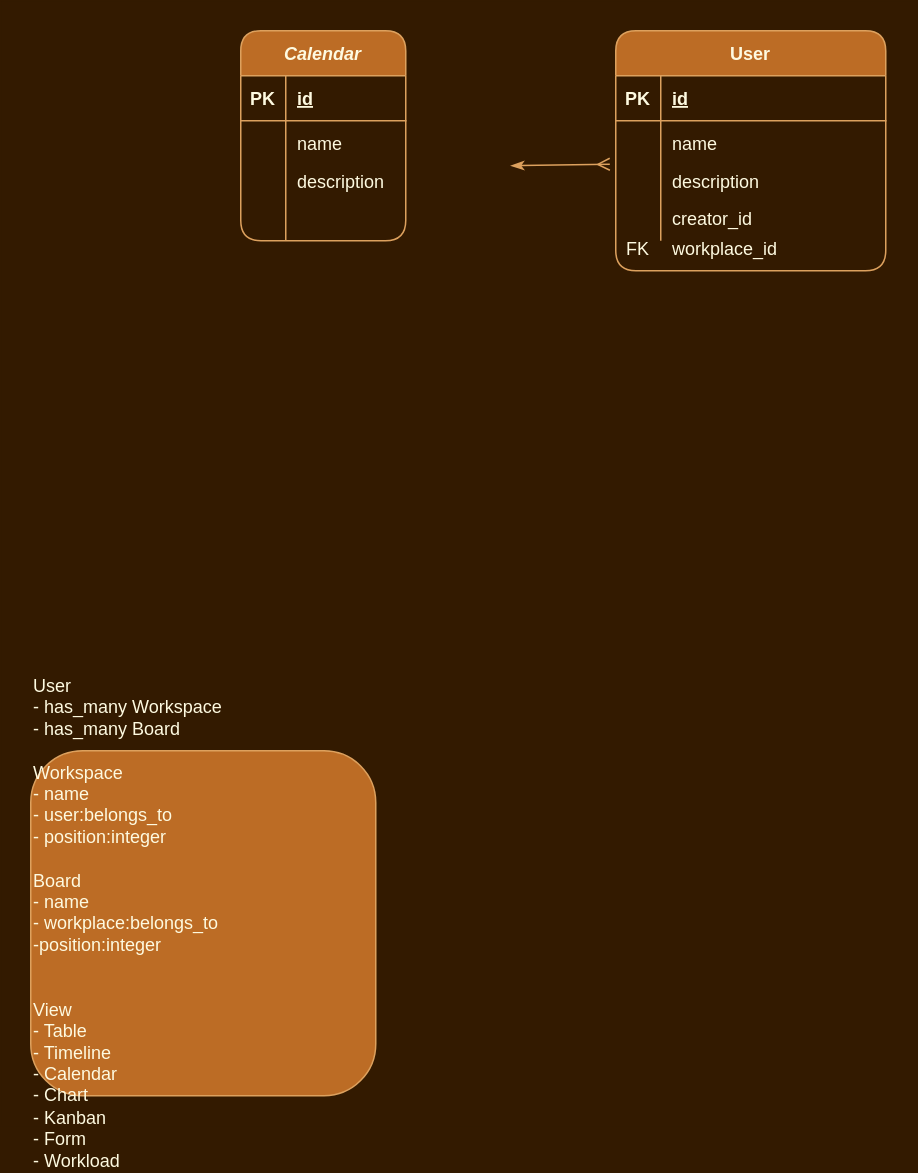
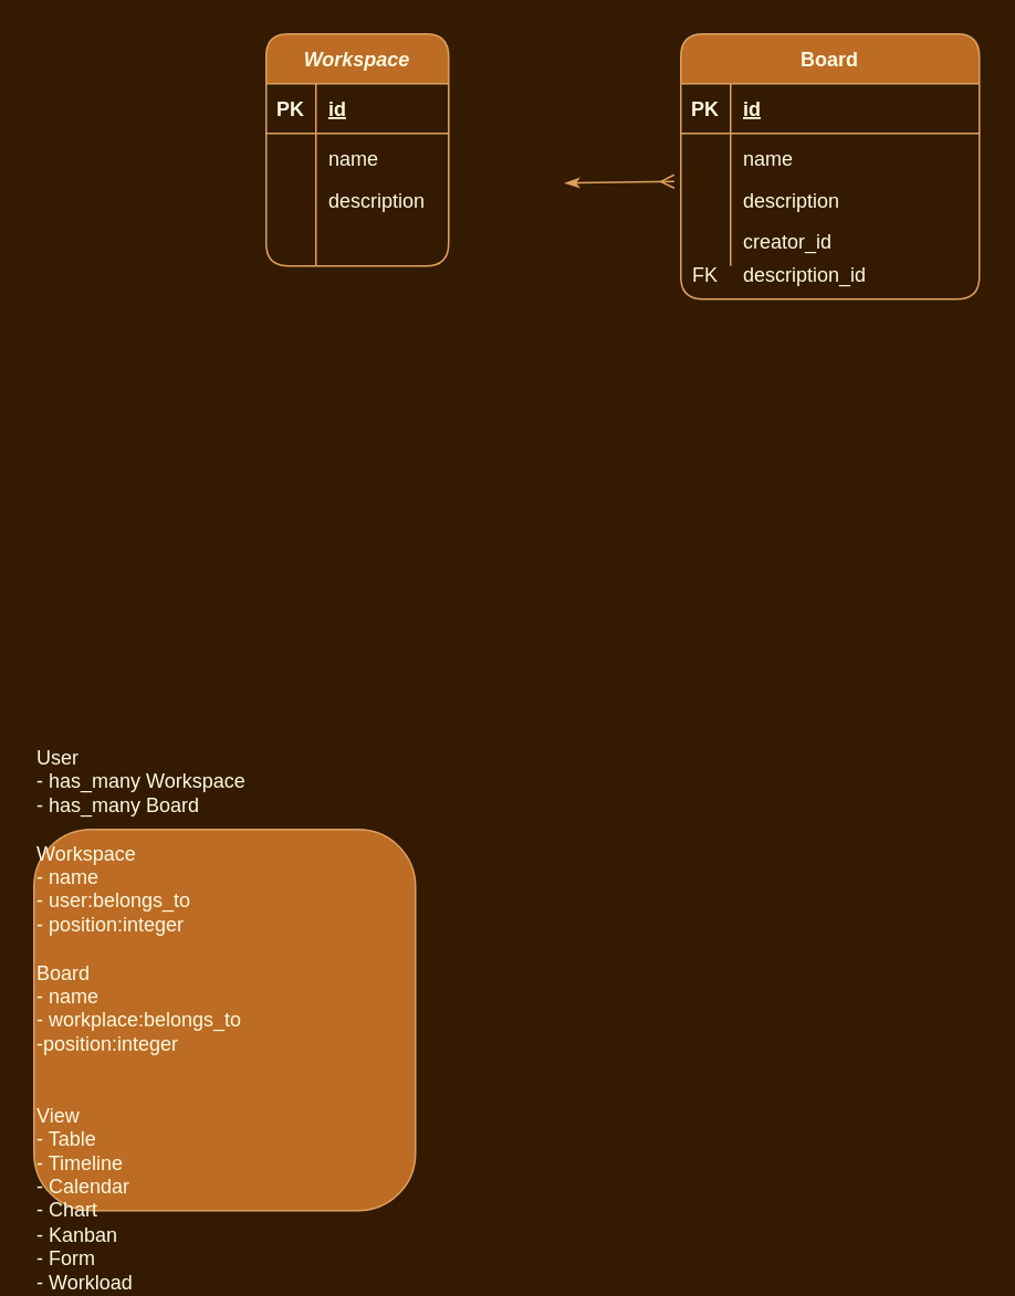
- <mxCell id="2" value="Calendar" style="shape=table;startSize=30;container=1;collapsible=1;childLayout=tableLayout;fixedRows=1;rowLines=0;fontStyle=3;align=center;resizeLast=1;fillColor=#BC6C25;strokeColor=#DDA15E;fontColor=#FEFAE0;rounded=1;" parent="1" vertex="1"><mxGeometry x="160" y="20" width="110" height="140" as="geometry" /></mxCell>
+ <mxCell id="2" value="Workspace" style="shape=table;startSize=30;container=1;collapsible=1;childLayout=tableLayout;fixedRows=1;rowLines=0;fontStyle=3;align=center;resizeLast=1;fillColor=#BC6C25;strokeColor=#DDA15E;fontColor=#FEFAE0;rounded=1;" parent="1" vertex="1"><mxGeometry x="160" y="20" width="110" height="140" as="geometry" /></mxCell>
- <mxCell id="16" value="User" style="shape=table;startSize=30;container=1;collapsible=1;childLayout=tableLayout;fixedRows=1;rowLines=0;fontStyle=1;align=center;resizeLast=1;fillColor=#BC6C25;strokeColor=#DDA15E;fontColor=#FEFAE0;rounded=1;" parent="1" vertex="1"><mxGeometry x="410" y="20" width="180" height="160" as="geometry" /></mxCell>
+ <mxCell id="16" value="Board" style="shape=table;startSize=30;container=1;collapsible=1;childLayout=tableLayout;fixedRows=1;rowLines=0;fontStyle=1;align=center;resizeLast=1;fillColor=#BC6C25;strokeColor=#DDA15E;fontColor=#FEFAE0;rounded=1;" parent="1" vertex="1"><mxGeometry x="410" y="20" width="180" height="160" as="geometry" /></mxCell>
- <mxCell id="30" value="workplace_id" style="shape=partialRectangle;connectable=0;fillColor=none;top=0;left=0;bottom=0;right=0;align=left;spacingLeft=6;overflow=hidden;strokeColor=#DDA15E;fontColor=#FEFAE0;rounded=1;" parent="1" vertex="1"><mxGeometry x="440" y="150" width="150" height="30" as="geometry" /></mxCell>
+ <mxCell id="30" value="description_id" style="shape=partialRectangle;connectable=0;fillColor=none;top=0;left=0;bottom=0;right=0;align=left;spacingLeft=6;overflow=hidden;strokeColor=#DDA15E;fontColor=#FEFAE0;rounded=1;" parent="1" vertex="1"><mxGeometry x="440" y="150" width="150" height="30" as="geometry" /></mxCell>
